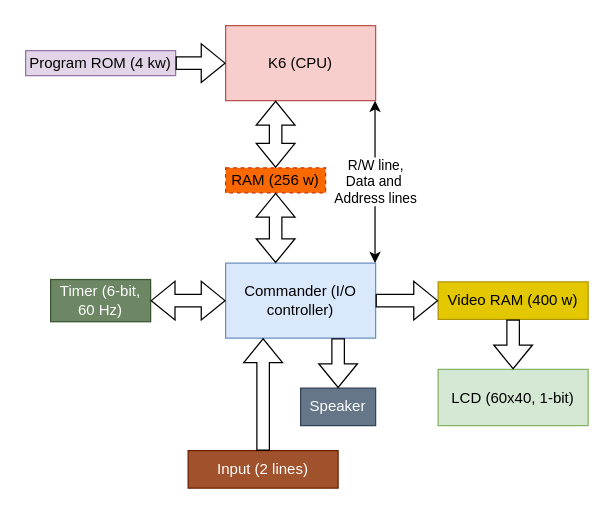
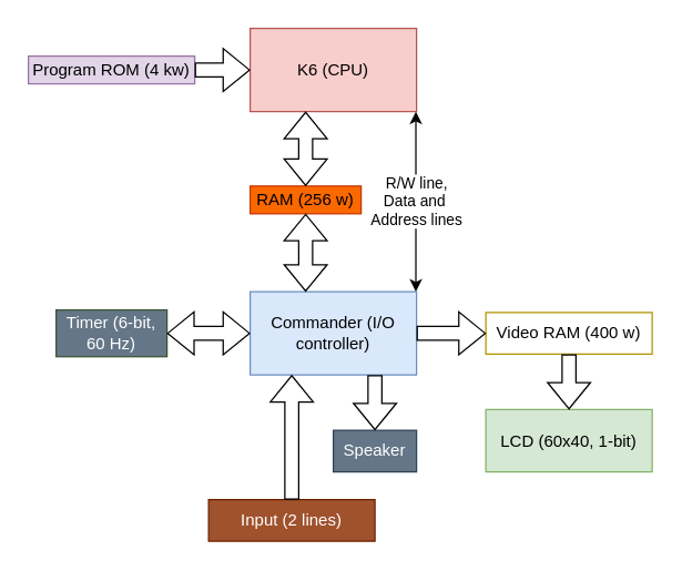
- <mxCell id="3" value="RAM (256 w)" style="rounded=0;whiteSpace=wrap;html=1;fillColor=#fa6800;strokeColor=#C73500;fontColor=#000000;dashed=1;" vertex="1" parent="1"><mxGeometry x="180" y="133.75" width="80" height="20" as="geometry" /></mxCell>
+ <mxCell id="3" value="RAM (256 w)" style="rounded=0;whiteSpace=wrap;html=1;fillColor=#fa6800;strokeColor=#C73500;fontColor=#000000;" vertex="1" parent="1"><mxGeometry x="180" y="133.75" width="80" height="20" as="geometry" /></mxCell>
- <mxCell id="19" value="Timer (6-bit, 60 Hz)" style="rounded=0;whiteSpace=wrap;html=1;fillColor=#6d8764;fontColor=#ffffff;strokeColor=#3A5431;" vertex="1" parent="1"><mxGeometry x="40" y="223.13" width="80" height="33.75" as="geometry" /></mxCell>
+ <mxCell id="19" value="Timer (6-bit, 60 Hz)" style="rounded=0;whiteSpace=wrap;html=1;fillColor=#647687;fontColor=#ffffff;strokeColor=#3A5431;" vertex="1" parent="1"><mxGeometry x="40" y="223.13" width="80" height="33.75" as="geometry" /></mxCell>
- <mxCell id="15" value="&lt;div&gt;Video RAM (400 w)&lt;/div&gt;" style="rounded=0;whiteSpace=wrap;html=1;fillColor=#e3c800;strokeColor=#B09500;fontColor=#000000;" vertex="1" parent="1"><mxGeometry x="350" y="225" width="120" height="30" as="geometry" /></mxCell>
+ <mxCell id="15" value="&lt;div&gt;Video RAM (400 w)&lt;/div&gt;" style="rounded=0;whiteSpace=wrap;html=1;fillColor=#ffffff;strokeColor=#B09500;fontColor=#000000;" vertex="1" parent="1"><mxGeometry x="350" y="225" width="120" height="30" as="geometry" /></mxCell>
